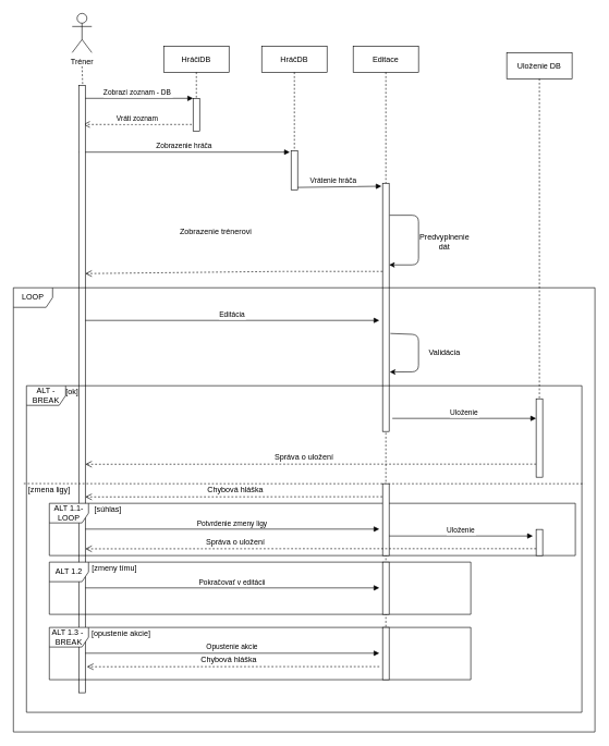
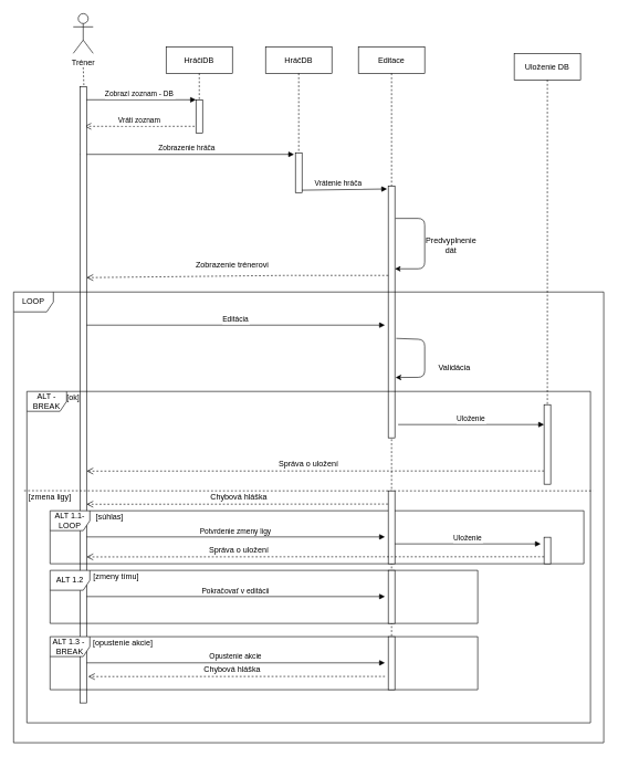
- <mxCell id="16" value="Zobrazenie trénerovi" style="text;html=1;strokeColor=none;fillColor=none;align=center;verticalAlign=middle;whiteSpace=wrap;rounded=0;" vertex="1" parent="1"><mxGeometry x="270" y="345" width="120" height="20" as="geometry" /></mxCell>
+ <mxCell id="16" value="Zobrazenie trénerovi" style="text;html=1;strokeColor=none;fillColor=none;align=center;verticalAlign=middle;whiteSpace=wrap;rounded=0;" vertex="1" parent="1"><mxGeometry x="290" y="390" width="120" height="20" as="geometry" /></mxCell>
- <mxCell id="23" value="Validácia" style="text;html=1;strokeColor=none;fillColor=none;align=center;verticalAlign=middle;whiteSpace=wrap;rounded=0;" vertex="1" parent="1"><mxGeometry x="660" y="530" width="40" height="20" as="geometry" /></mxCell>
+ <mxCell id="23" value="Validácia" style="text;html=1;strokeColor=none;fillColor=none;align=center;verticalAlign=middle;whiteSpace=wrap;rounded=0;" vertex="1" parent="1"><mxGeometry x="665" y="545" width="40" height="20" as="geometry" /></mxCell>
